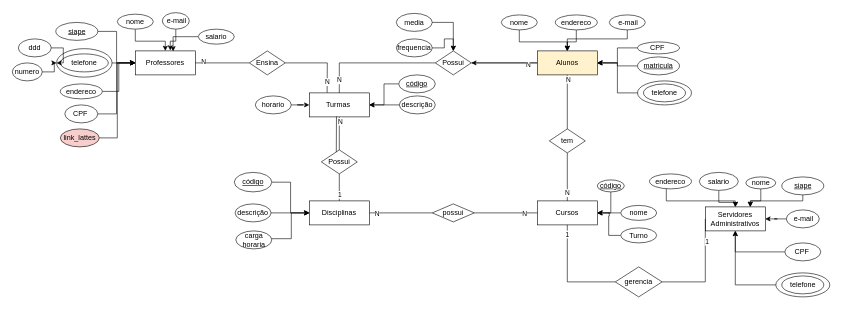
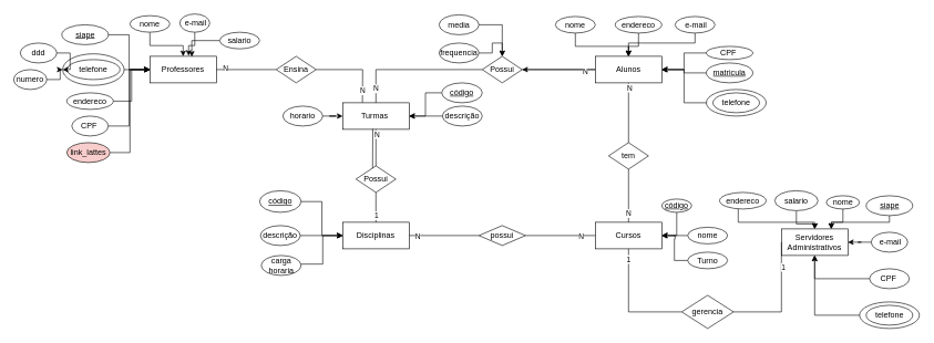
- <mxCell id="3" value="Alunos" style="whiteSpace=wrap;html=1;align=center;fillColor=#fff2cc;" vertex="1" parent="1"><mxGeometry x="895" y="84" width="100" height="40" as="geometry" /></mxCell>
+ <mxCell id="3" value="Alunos" style="whiteSpace=wrap;html=1;align=center;" vertex="1" parent="1"><mxGeometry x="895" y="84" width="100" height="40" as="geometry" /></mxCell>
